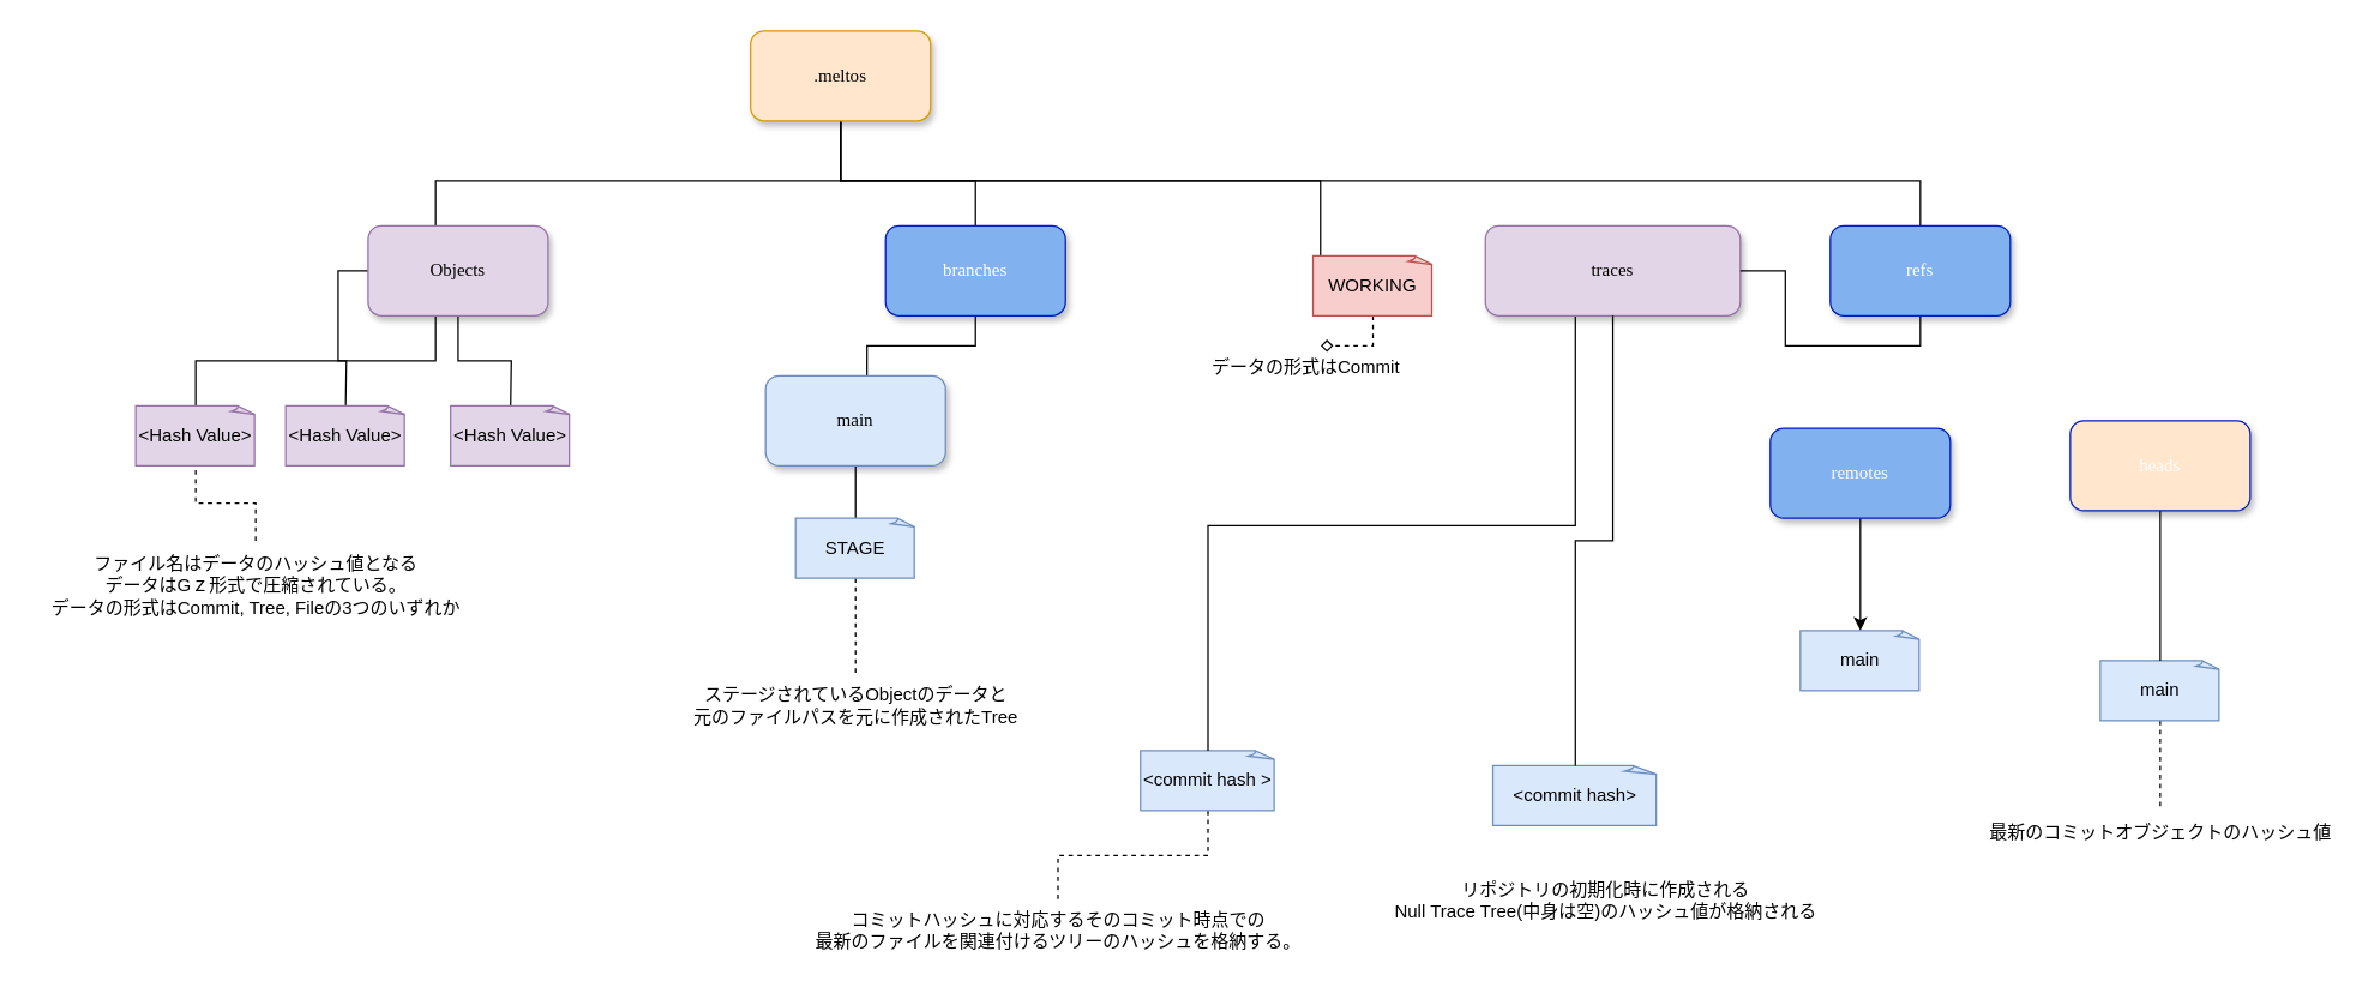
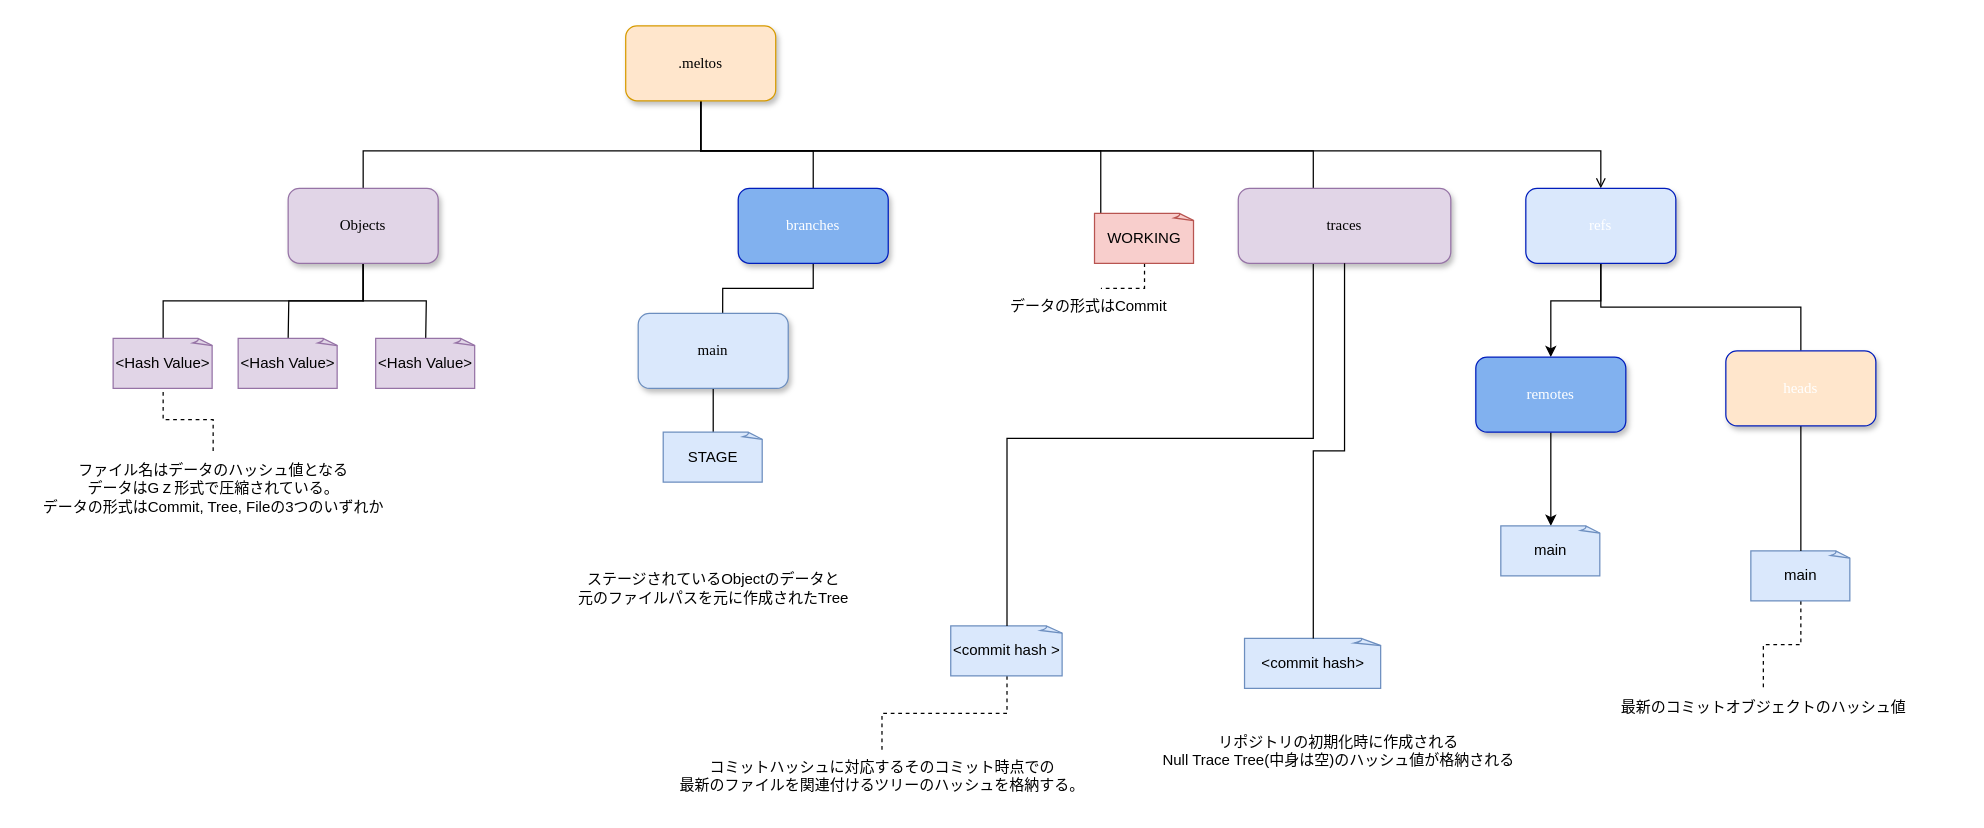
+ <mxCell id="5" style="edgeStyle=orthogonalEdgeStyle;rounded=0;orthogonalLoop=1;jettySize=auto;html=1;endArrow=none;endFill=0;" parent="1" source="7" target="33" edge="1"><mxGeometry relative="1" as="geometry"><Array as="points"><mxPoint x="560" y="120" /><mxPoint x="1050" y="120" /></Array></mxGeometry></mxCell>
- <mxCell id="6" style="edgeStyle=orthogonalEdgeStyle;rounded=0;orthogonalLoop=1;jettySize=auto;html=1;endArrow=none;endFill=0;" edge="1" parent="1" source="7" target="40"><mxGeometry relative="1" as="geometry"><Array as="points"><mxPoint x="560" y="120" /><mxPoint x="1280" y="120" /></Array></mxGeometry></mxCell>
+ <mxCell id="6" style="edgeStyle=orthogonalEdgeStyle;rounded=0;orthogonalLoop=1;jettySize=auto;html=1;endArrow=open;endFill=0;" edge="1" parent="1" source="7" target="40"><mxGeometry relative="1" as="geometry"><Array as="points"><mxPoint x="560" y="120" /><mxPoint x="1280" y="120" /></Array></mxGeometry></mxCell>
- <mxCell id="13" value="Objects" style="whiteSpace=wrap;html=1;rounded=1;shadow=1;labelBackgroundColor=none;strokeWidth=1;fontFamily=Verdana;fontSize=12;align=center;fillColor=#e1d5e7;strokeColor=#9673a6;" parent="1" vertex="1"><mxGeometry x="245" y="150" width="120" height="60" as="geometry" /></mxCell>
+ <mxCell id="13" value="Objects" style="whiteSpace=wrap;html=1;rounded=1;shadow=1;labelBackgroundColor=none;strokeWidth=1;fontFamily=Verdana;fontSize=12;align=center;fillColor=#e1d5e7;strokeColor=#9673a6;" parent="1" vertex="1"><mxGeometry x="230" y="150" width="120" height="60" as="geometry" /></mxCell>
- <mxCell id="40" value="refs" style="whiteSpace=wrap;html=1;rounded=1;shadow=1;labelBackgroundColor=none;strokeWidth=1;fontFamily=Verdana;fontSize=12;align=center;fillColor=#81B1EF;strokeColor=#001DBC;fontColor=#ffffff;" vertex="1" parent="1"><mxGeometry x="1220" y="150" width="120" height="60" as="geometry" /></mxCell>
+ <mxCell id="40" value="refs" style="whiteSpace=wrap;html=1;rounded=1;shadow=1;labelBackgroundColor=none;strokeWidth=1;fontFamily=Verdana;fontSize=12;align=center;fillColor=#dae8fc;strokeColor=#001DBC;fontColor=#ffffff;" vertex="1" parent="1"><mxGeometry x="1220" y="150" width="120" height="60" as="geometry" /></mxCell>
- <mxCell id="19" style="edgeStyle=orthogonalEdgeStyle;rounded=0;orthogonalLoop=1;jettySize=auto;html=1;entryX=0.563;entryY=0;entryDx=0;entryDy=0;entryPerimeter=0;endArrow=diamond;endFill=0;dashed=1;" parent="1" source="20" target="29" edge="1"><mxGeometry relative="1" as="geometry" /></mxCell>
+ <mxCell id="19" style="edgeStyle=orthogonalEdgeStyle;rounded=0;orthogonalLoop=1;jettySize=auto;html=1;entryX=0.563;entryY=0;entryDx=0;entryDy=0;entryPerimeter=0;endArrow=none;endFill=0;dashed=1;" parent="1" source="20" target="29" edge="1"><mxGeometry relative="1" as="geometry" /></mxCell>
- <mxCell id="38" style="edgeStyle=orthogonalEdgeStyle;rounded=0;orthogonalLoop=1;jettySize=auto;html=1;exitX=0.5;exitY=1;exitDx=0;exitDy=0;endArrow=none;endFill=0;" edge="1" parent="1" source="40" target="33"><mxGeometry relative="1" as="geometry" /></mxCell>
+ <mxCell id="38" style="edgeStyle=orthogonalEdgeStyle;rounded=0;orthogonalLoop=1;jettySize=auto;html=1;exitX=0.5;exitY=1;exitDx=0;exitDy=0;endArrow=none;endFill=0;" edge="1" parent="1" source="40" target="42"><mxGeometry relative="1" as="geometry" /></mxCell>
+ <mxCell id="39" style="edgeStyle=orthogonalEdgeStyle;rounded=0;orthogonalLoop=1;jettySize=auto;html=1;" edge="1" parent="1" source="40" target="44"><mxGeometry relative="1" as="geometry"><Array as="points"><mxPoint x="1280" y="240" /><mxPoint x="1240" y="240" /></Array></mxGeometry></mxCell>
- <mxCell id="21" style="edgeStyle=orthogonalEdgeStyle;rounded=0;orthogonalLoop=1;jettySize=auto;html=1;dashed=1;endArrow=none;endFill=0;" edge="1" parent="1" source="22" target="28"><mxGeometry relative="1" as="geometry"><Array as="points"><mxPoint x="570" y="420" /><mxPoint x="570" y="420" /></Array></mxGeometry></mxCell>
- <mxCell id="27" value="最新のコミットオブジェクトのハッシュ値" style="text;html=1;align=center;verticalAlign=middle;resizable=0;points=[];autosize=1;strokeColor=none;fillColor=none;dashed=1;" parent="1" vertex="1"><mxGeometry x="1315" y="540" width="250" height="30" as="geometry" /></mxCell>
+ <mxCell id="27" value="最新のコミットオブジェクトのハッシュ値" style="text;html=1;align=center;verticalAlign=middle;resizable=0;points=[];autosize=1;strokeColor=none;fillColor=none;dashed=1;" parent="1" vertex="1"><mxGeometry x="1285" y="550" width="250" height="30" as="geometry" /></mxCell>
